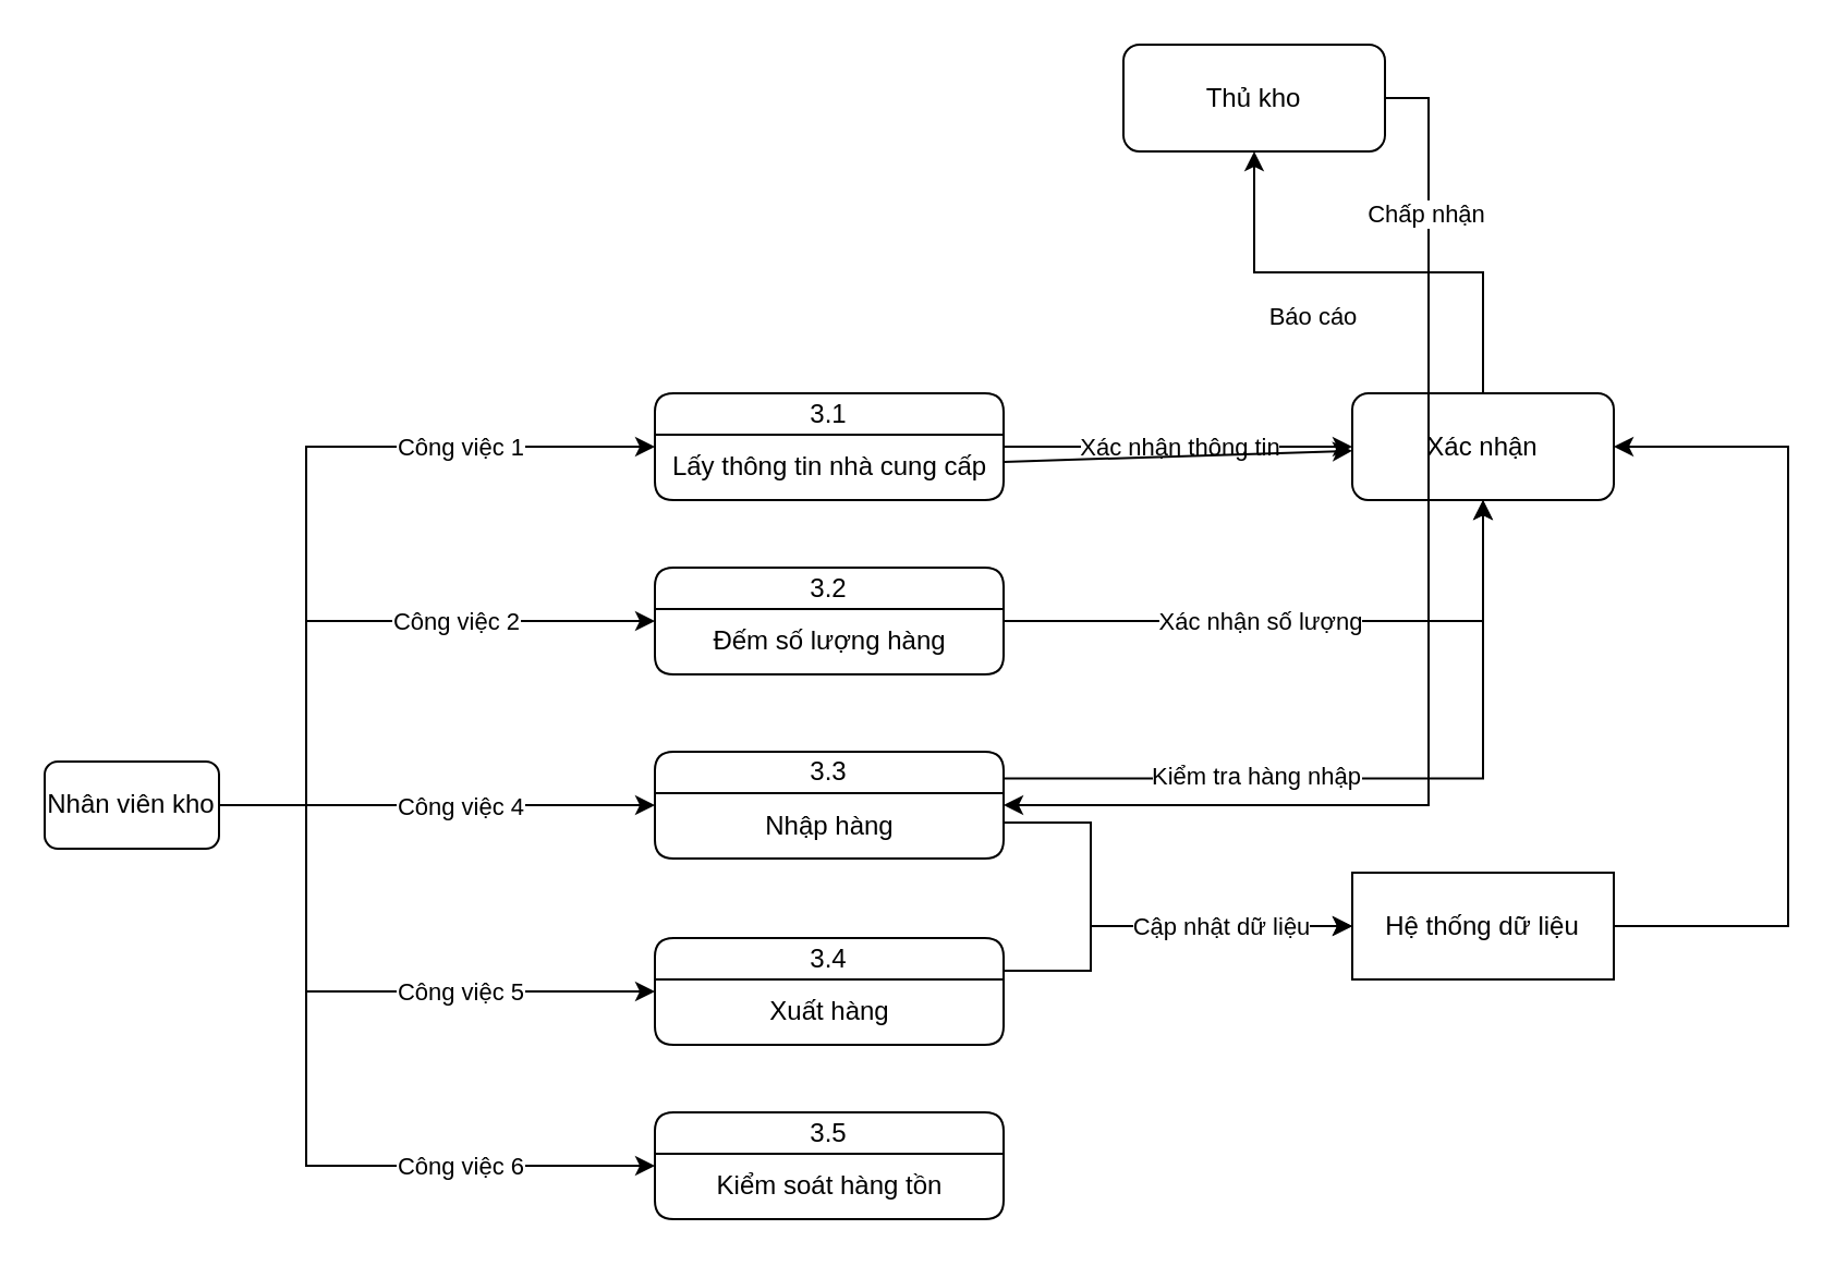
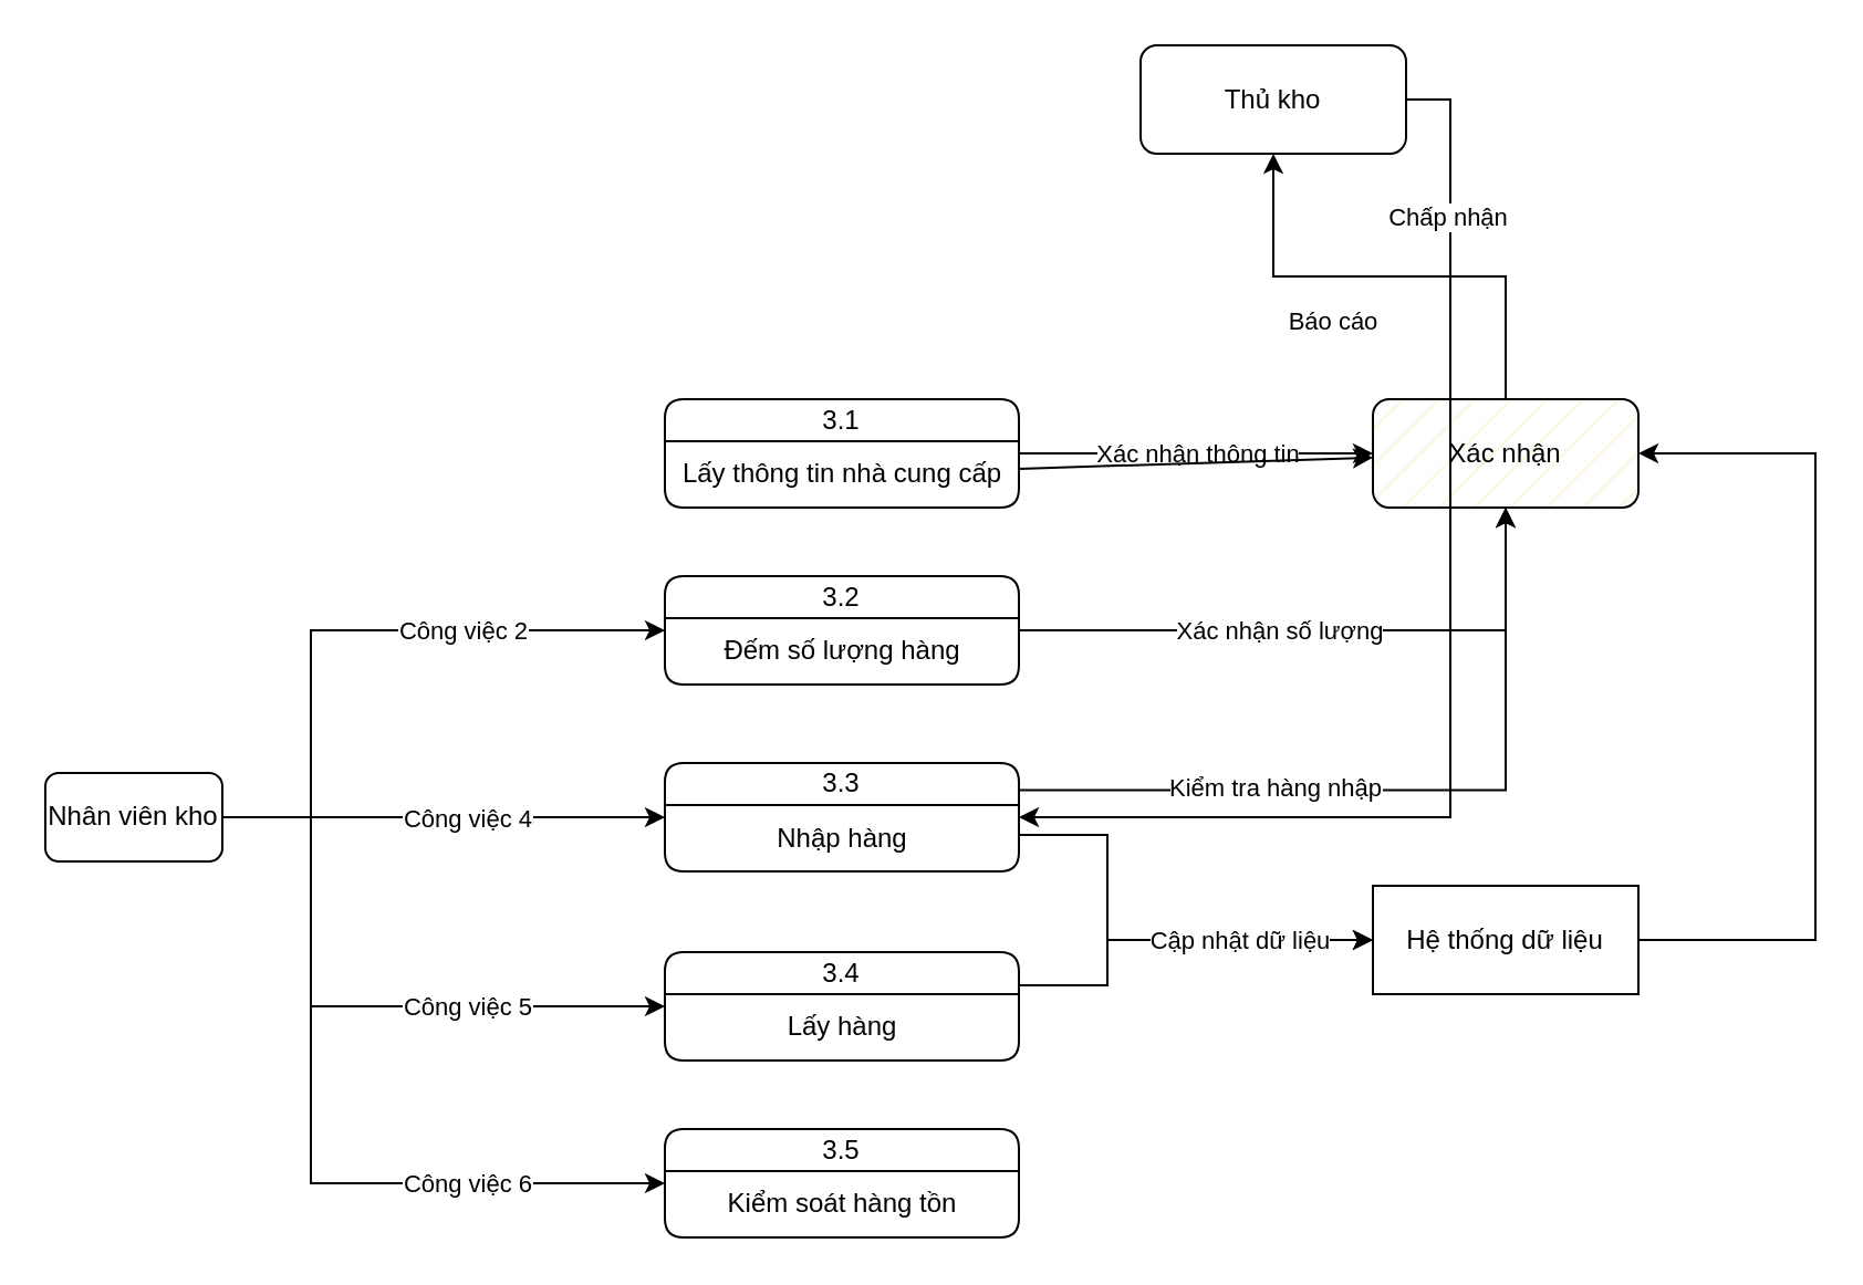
- <mxCell id="37" value="Xác nhận" style="rounded=1;whiteSpace=wrap;html=1;fillStyle=hatch;" parent="1" vertex="1"><mxGeometry x="620" y="180" width="120" height="49" as="geometry" /></mxCell>
+ <mxCell id="37" value="Xác nhận" style="rounded=1;whiteSpace=wrap;html=1;fillStyle=hatch;fillColor=#fff2cc;" parent="1" vertex="1"><mxGeometry x="620" y="180" width="120" height="49" as="geometry" /></mxCell>
- <mxCell id="3" style="rounded=0;orthogonalLoop=1;jettySize=auto;html=1;labelBorderColor=none;entryX=0;entryY=0.5;entryDx=0;entryDy=0;exitX=1;exitY=0.5;exitDx=0;exitDy=0;edgeStyle=orthogonalEdgeStyle;" parent="1" source="2" target="7" edge="1"><mxGeometry relative="1" as="geometry"><Array as="points"><mxPoint x="140" y="369" /><mxPoint x="140" y="205" /></Array><mxPoint x="100" y="119" as="sourcePoint" /></mxGeometry></mxCell>
- <mxCell id="4" value="Công việc 1" style="edgeLabel;html=1;align=center;verticalAlign=middle;resizable=0;points=[];" parent="3" vertex="1" connectable="0"><mxGeometry x="0.143" y="3" relative="1" as="geometry"><mxPoint x="67" y="3" as="offset" /></mxGeometry></mxCell>
- <mxCell id="22" value="Xuất hàng" style="text;html=1;align=center;verticalAlign=middle;resizable=0;points=[];autosize=1;strokeColor=none;fillColor=none;" parent="21" vertex="1"><mxGeometry y="19" width="160" height="30" as="geometry" /></mxCell>
+ <mxCell id="22" value="Lấy hàng" style="text;html=1;align=center;verticalAlign=middle;resizable=0;points=[];autosize=1;strokeColor=none;fillColor=none;" parent="21" vertex="1"><mxGeometry y="19" width="160" height="30" as="geometry" /></mxCell>
